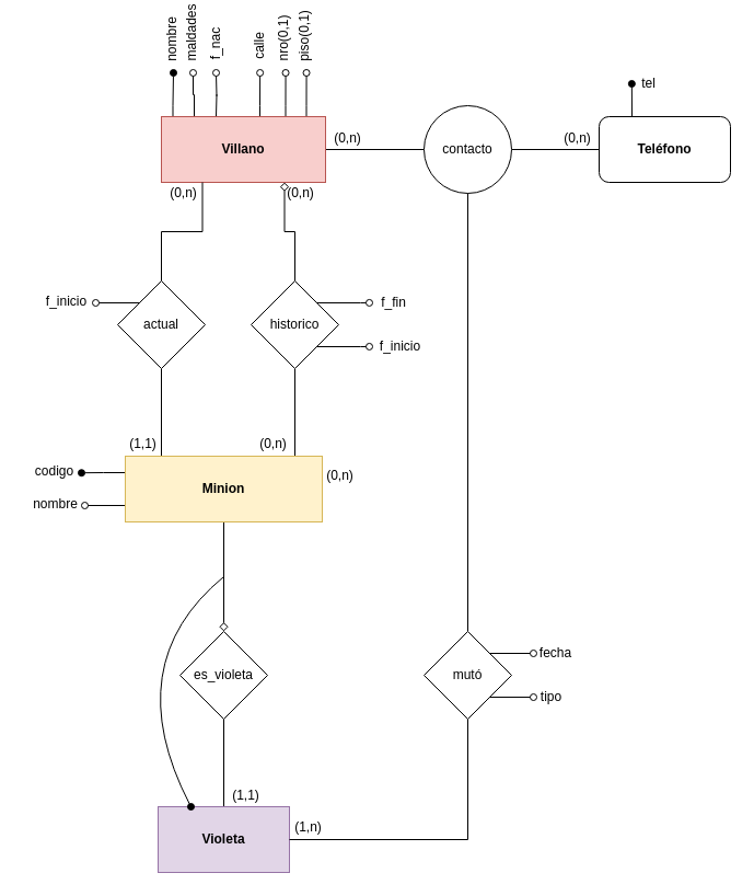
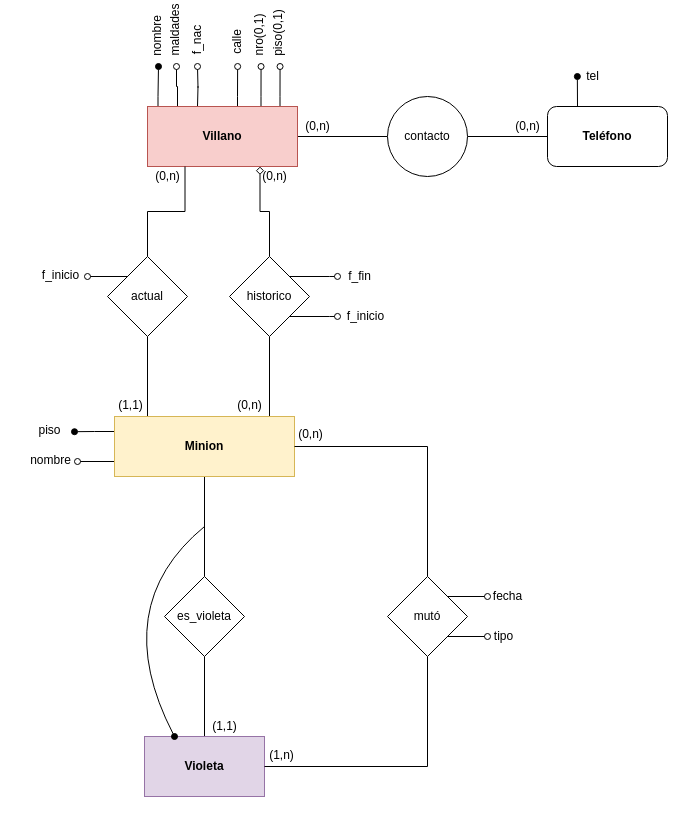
- <mxCell id="47" style="edgeStyle=orthogonalEdgeStyle;rounded=0;orthogonalLoop=1;jettySize=auto;html=1;exitX=0.5;exitY=0;exitDx=0;exitDy=0;endArrow=none;endFill=0;" edge="1" parent="1" source="50" target="17"><mxGeometry relative="1" as="geometry" /></mxCell>
+ <mxCell id="47" style="edgeStyle=orthogonalEdgeStyle;rounded=0;orthogonalLoop=1;jettySize=auto;html=1;exitX=0.5;exitY=0;exitDx=0;exitDy=0;entryX=1;entryY=0.5;entryDx=0;entryDy=0;endArrow=none;endFill=0;" edge="1" parent="1" source="50" target="36"><mxGeometry relative="1" as="geometry" /></mxCell>
- <mxCell id="37" value="codigo" style="text;html=1;align=center;verticalAlign=middle;resizable=0;points=[];autosize=1;strokeColor=none;fillColor=none;" vertex="1" parent="1"><mxGeometry x="24" y="420" width="50" height="20" as="geometry" /></mxCell>
+ <mxCell id="37" value="piso" style="text;html=1;align=center;verticalAlign=middle;resizable=0;points=[];autosize=1;strokeColor=none;fillColor=none;" vertex="1" parent="1"><mxGeometry x="24" y="420" width="50" height="20" as="geometry" /></mxCell>
- <mxCell id="35" style="edgeStyle=orthogonalEdgeStyle;rounded=0;orthogonalLoop=1;jettySize=auto;html=1;exitX=0.5;exitY=1;exitDx=0;exitDy=0;entryX=0.5;entryY=0;entryDx=0;entryDy=0;endArrow=diamond;endFill=0;" edge="1" parent="1" source="36" target="44"><mxGeometry relative="1" as="geometry" /></mxCell>
+ <mxCell id="35" style="edgeStyle=orthogonalEdgeStyle;rounded=0;orthogonalLoop=1;jettySize=auto;html=1;exitX=0.5;exitY=1;exitDx=0;exitDy=0;entryX=0.5;entryY=0;entryDx=0;entryDy=0;endArrow=none;endFill=0;" edge="1" parent="1" source="36" target="44"><mxGeometry relative="1" as="geometry" /></mxCell>
